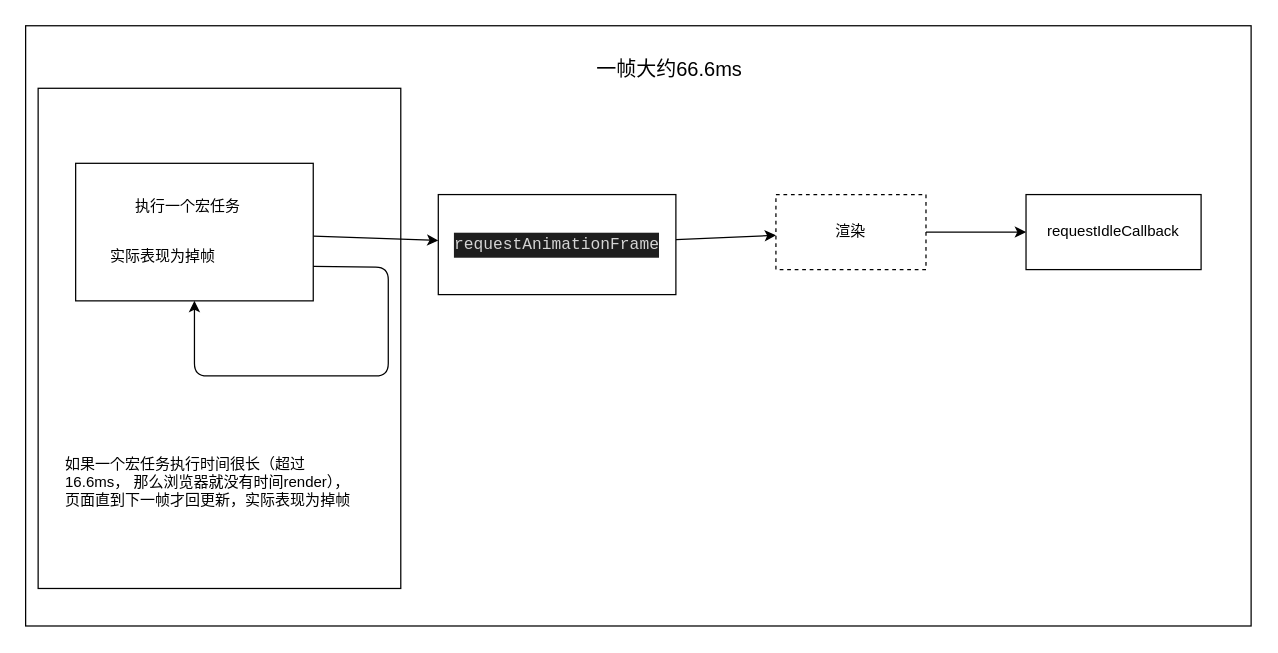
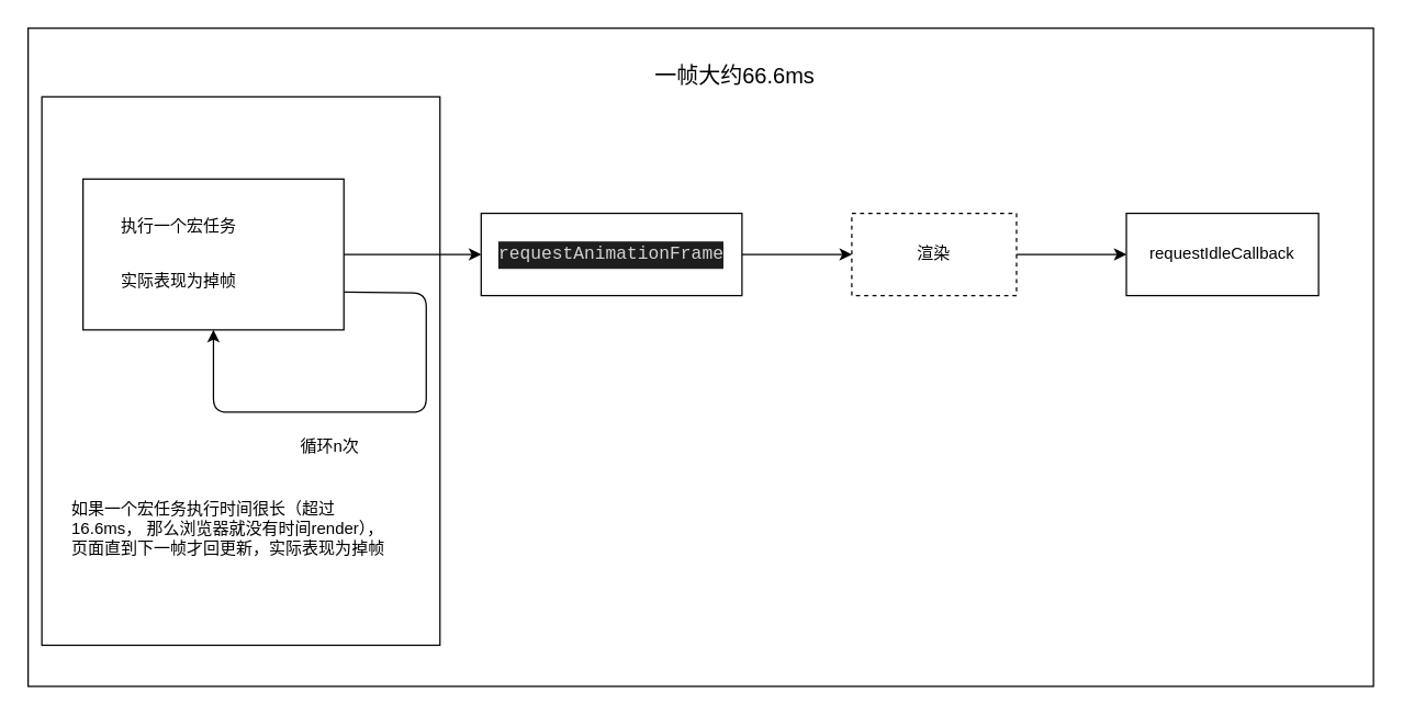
- <mxCell id="6" value="执行一个宏任务" style="text;html=1;strokeColor=none;fillColor=none;align=center;verticalAlign=middle;whiteSpace=wrap;rounded=0;" vertex="1" parent="1"><mxGeometry x="100" y="150" width="100" height="30" as="geometry" /></mxCell>
+ <mxCell id="6" value="执行一个宏任务" style="text;html=1;strokeColor=none;fillColor=none;align=center;verticalAlign=middle;whiteSpace=wrap;rounded=0;" vertex="1" parent="1"><mxGeometry x="80" y="150" width="100" height="30" as="geometry" /></mxCell>
- <mxCell id="11" value="&lt;div style=&quot;color: rgb(212 , 212 , 212) ; background-color: rgb(30 , 30 , 30) ; font-family: &amp;#34;menlo&amp;#34; , &amp;#34;monaco&amp;#34; , &amp;#34;courier new&amp;#34; , monospace ; font-size: 13px ; line-height: 20px&quot;&gt;requestAnimationFrame&lt;/div&gt;" style="rounded=0;whiteSpace=wrap;html=1;" vertex="1" parent="1"><mxGeometry x="350" y="155" width="190" height="80" as="geometry" /></mxCell>
+ <mxCell id="11" value="&lt;div style=&quot;color: rgb(212 , 212 , 212) ; background-color: rgb(30 , 30 , 30) ; font-family: &amp;#34;menlo&amp;#34; , &amp;#34;monaco&amp;#34; , &amp;#34;courier new&amp;#34; , monospace ; font-size: 13px ; line-height: 20px&quot;&gt;requestAnimationFrame&lt;/div&gt;" style="rounded=0;whiteSpace=wrap;html=1;" vertex="1" parent="1"><mxGeometry x="350" y="155" width="190" height="60" as="geometry" /></mxCell>
+ <mxCell id="9" value="循环n次" style="text;html=1;strokeColor=none;fillColor=none;align=center;verticalAlign=middle;whiteSpace=wrap;rounded=0;" vertex="1" parent="1"><mxGeometry x="210" y="310" width="60" height="30" as="geometry" /></mxCell>
